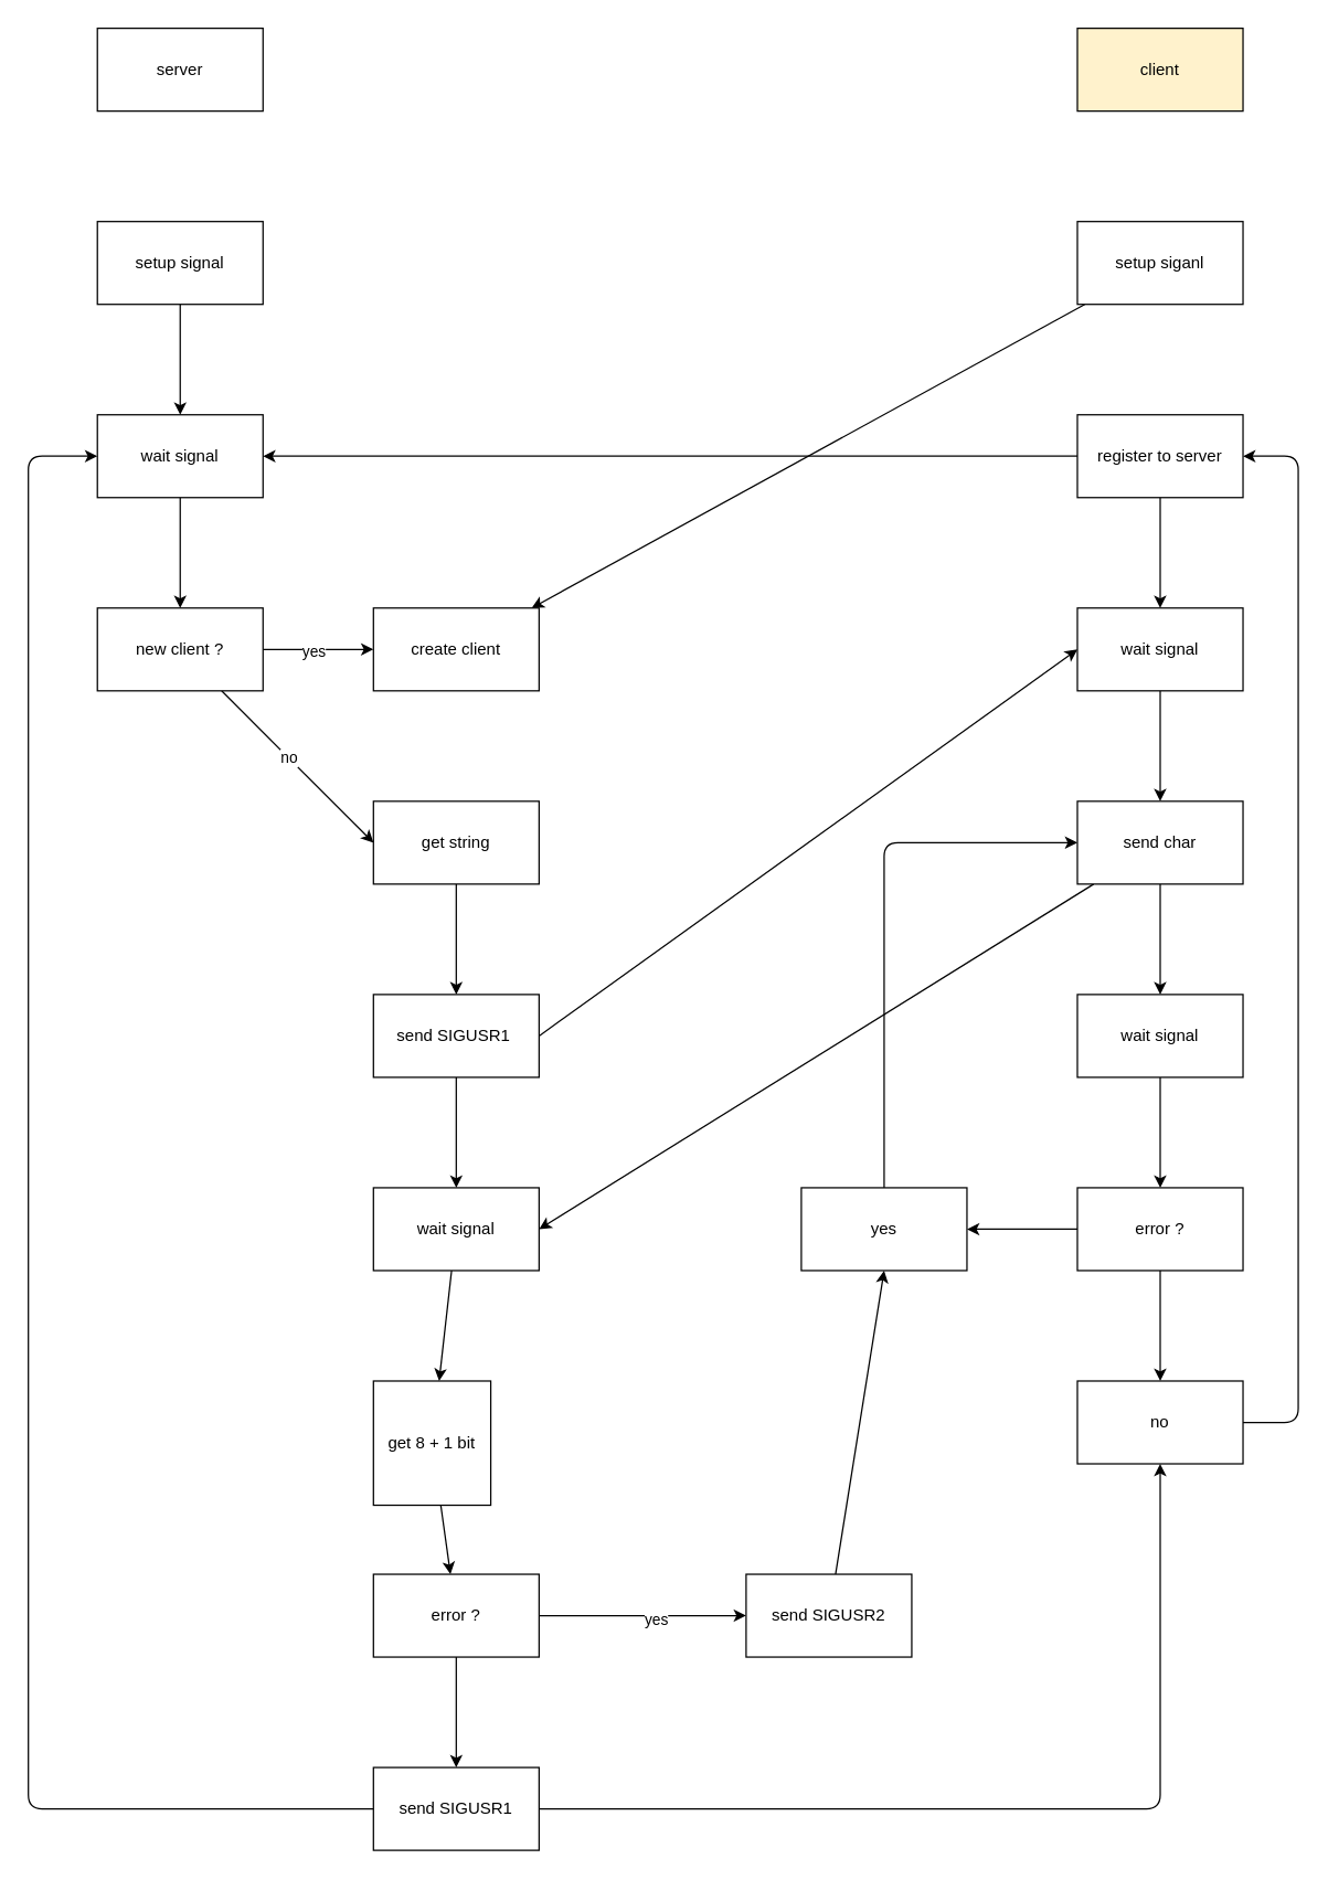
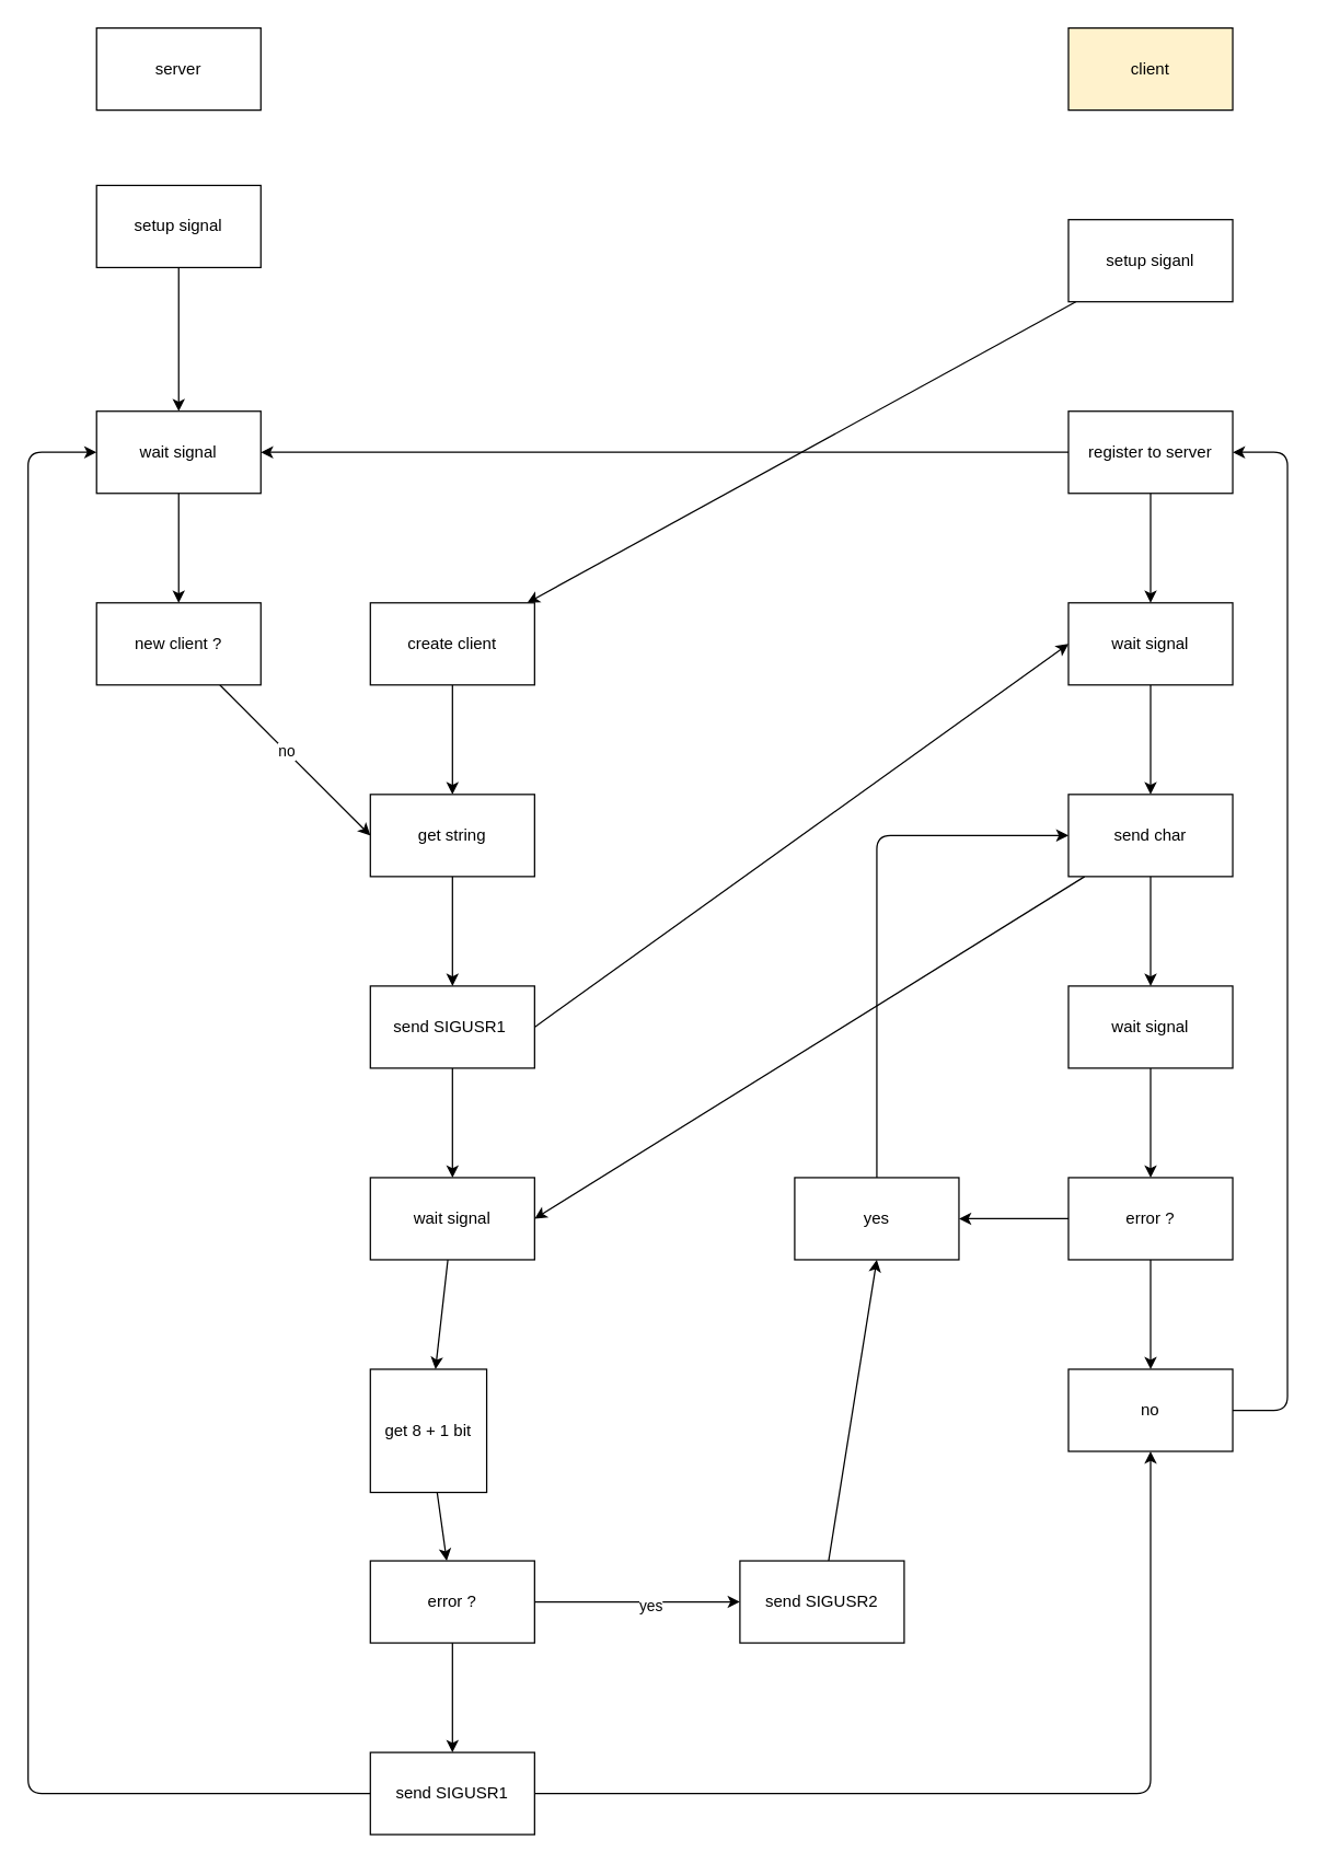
- <mxCell id="4" value="setup signal" style="whiteSpace=wrap;html=1;rounded=0;" vertex="1" parent="1"><mxGeometry x="70" y="160" width="120" height="60" as="geometry" /></mxCell>
+ <mxCell id="4" value="setup signal" style="whiteSpace=wrap;html=1;rounded=0;" vertex="1" parent="1"><mxGeometry x="70" y="135" width="120" height="60" as="geometry" /></mxCell>
- <mxCell id="13" value="" style="edgeStyle=none;html=1;" edge="1" parent="1" source="17" target="19"><mxGeometry relative="1" as="geometry" /></mxCell>
- <mxCell id="14" value="yes" style="edgeLabel;html=1;align=center;verticalAlign=middle;resizable=0;points=[];" vertex="1" connectable="0" parent="13"><mxGeometry x="-0.1" y="-1" relative="1" as="geometry"><mxPoint as="offset" /></mxGeometry></mxCell>
+ <mxCell id="18" value="" style="edgeStyle=none;html=1;" edge="1" parent="1" source="19" target="21"><mxGeometry relative="1" as="geometry" /></mxCell>
